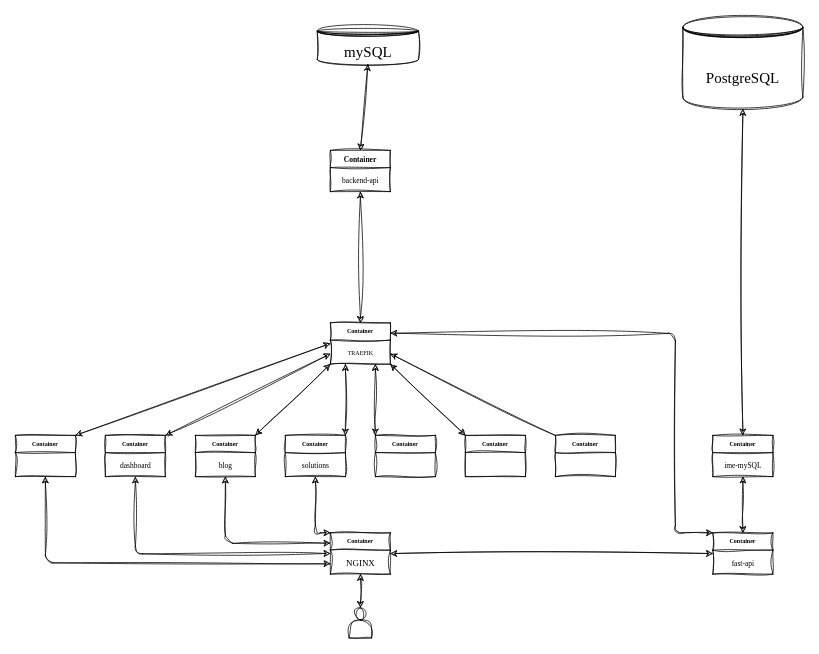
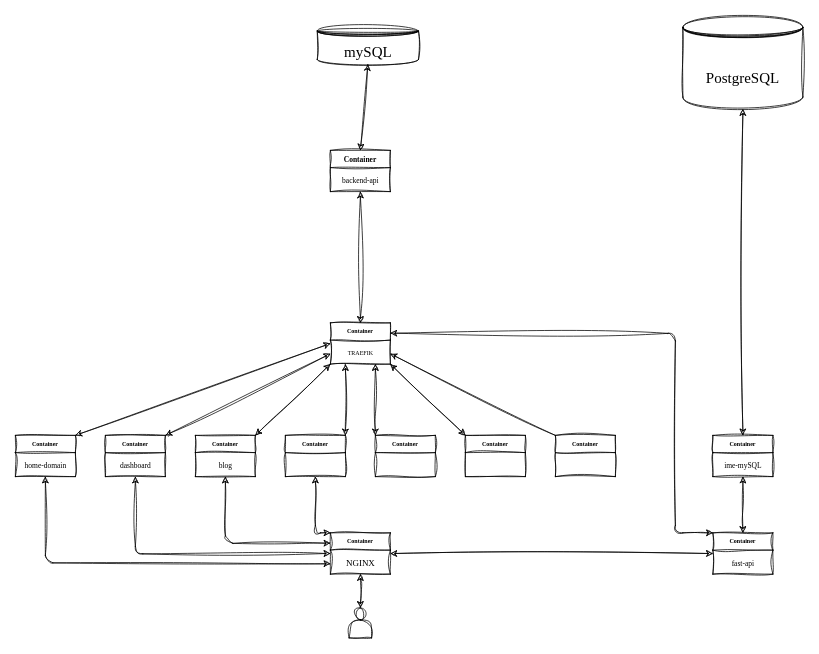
+ <mxCell id="11" value="home-domain" style="text;html=1;align=center;verticalAlign=middle;resizable=0;points=[];autosize=1;strokeColor=none;fillColor=none;fontSize=10;fontFamily=Architects Daughter;sketch=1;hachureGap=4;jiggle=2;curveFitting=1;fontSource=https%3A%2F%2Ffonts.googleapis.com%2Fcss%3Ffamily%3DArchitects%2BDaughter;spacing=0;" vertex="1" parent="10"><mxGeometry y="30" width="80" height="20" as="geometry" /></mxCell>
- <mxCell id="23" value="solutions" style="text;html=1;align=center;verticalAlign=middle;resizable=0;points=[];autosize=1;strokeColor=none;fillColor=none;fontSize=10;fontFamily=Architects Daughter;sketch=1;hachureGap=4;jiggle=2;curveFitting=1;fontSource=https%3A%2F%2Ffonts.googleapis.com%2Fcss%3Ffamily%3DArchitects%2BDaughter;spacing=0;" vertex="1" parent="1"><mxGeometry x="390" y="610" width="60" height="20" as="geometry" /></mxCell>
